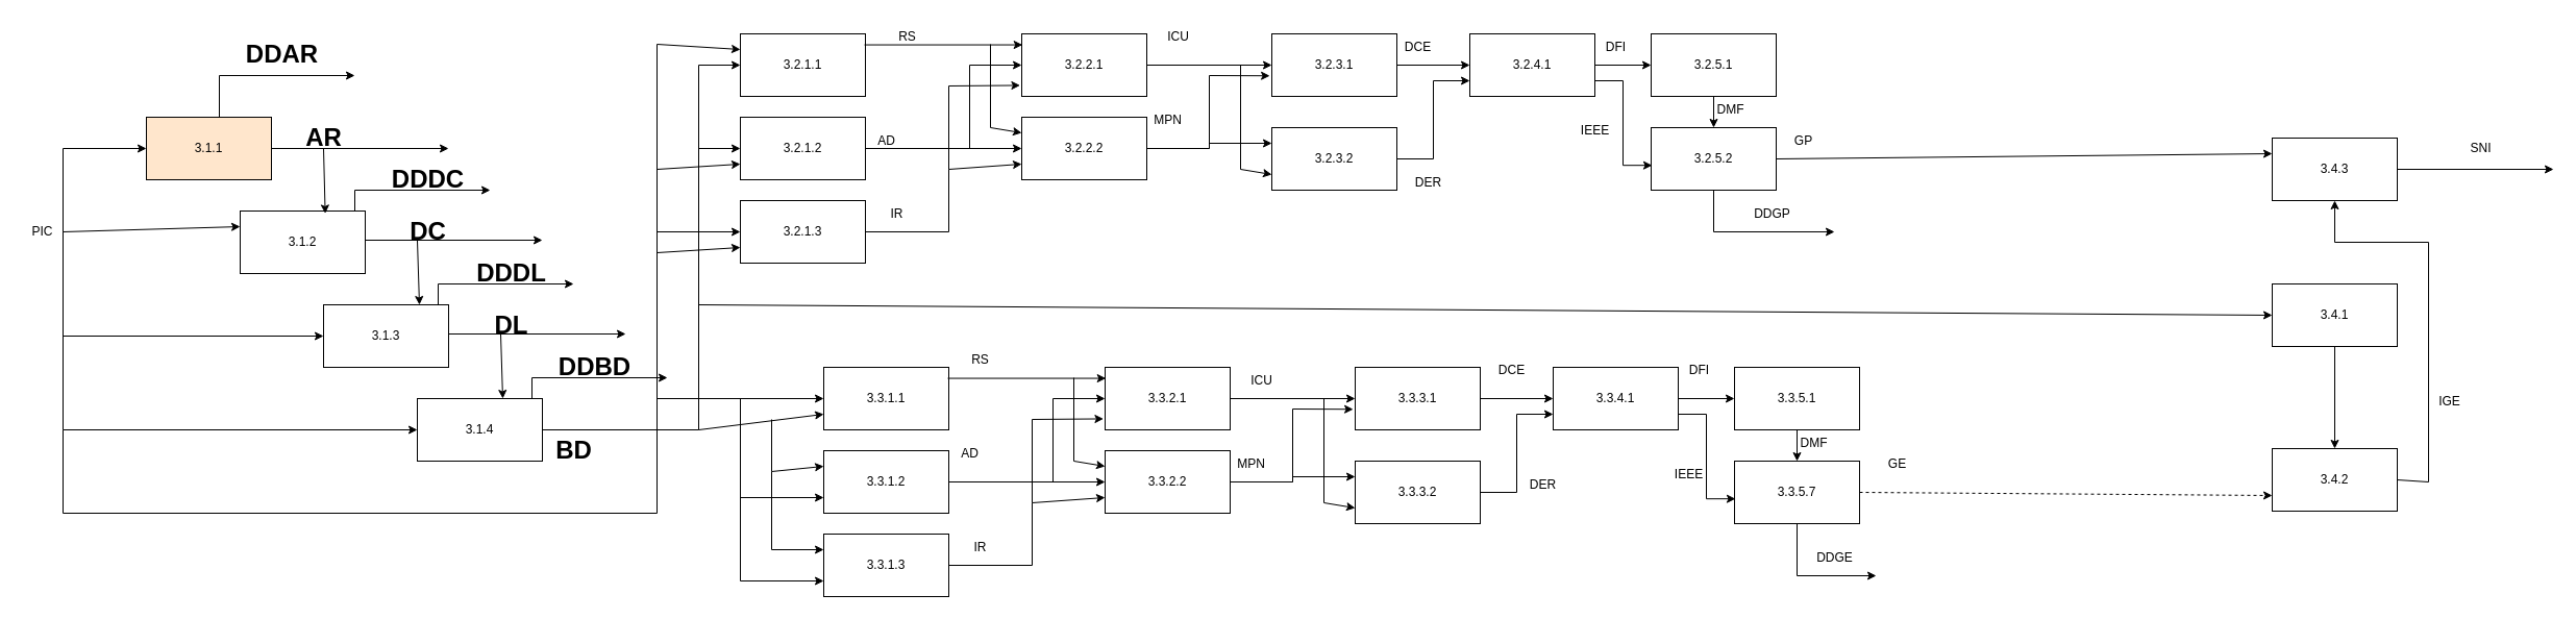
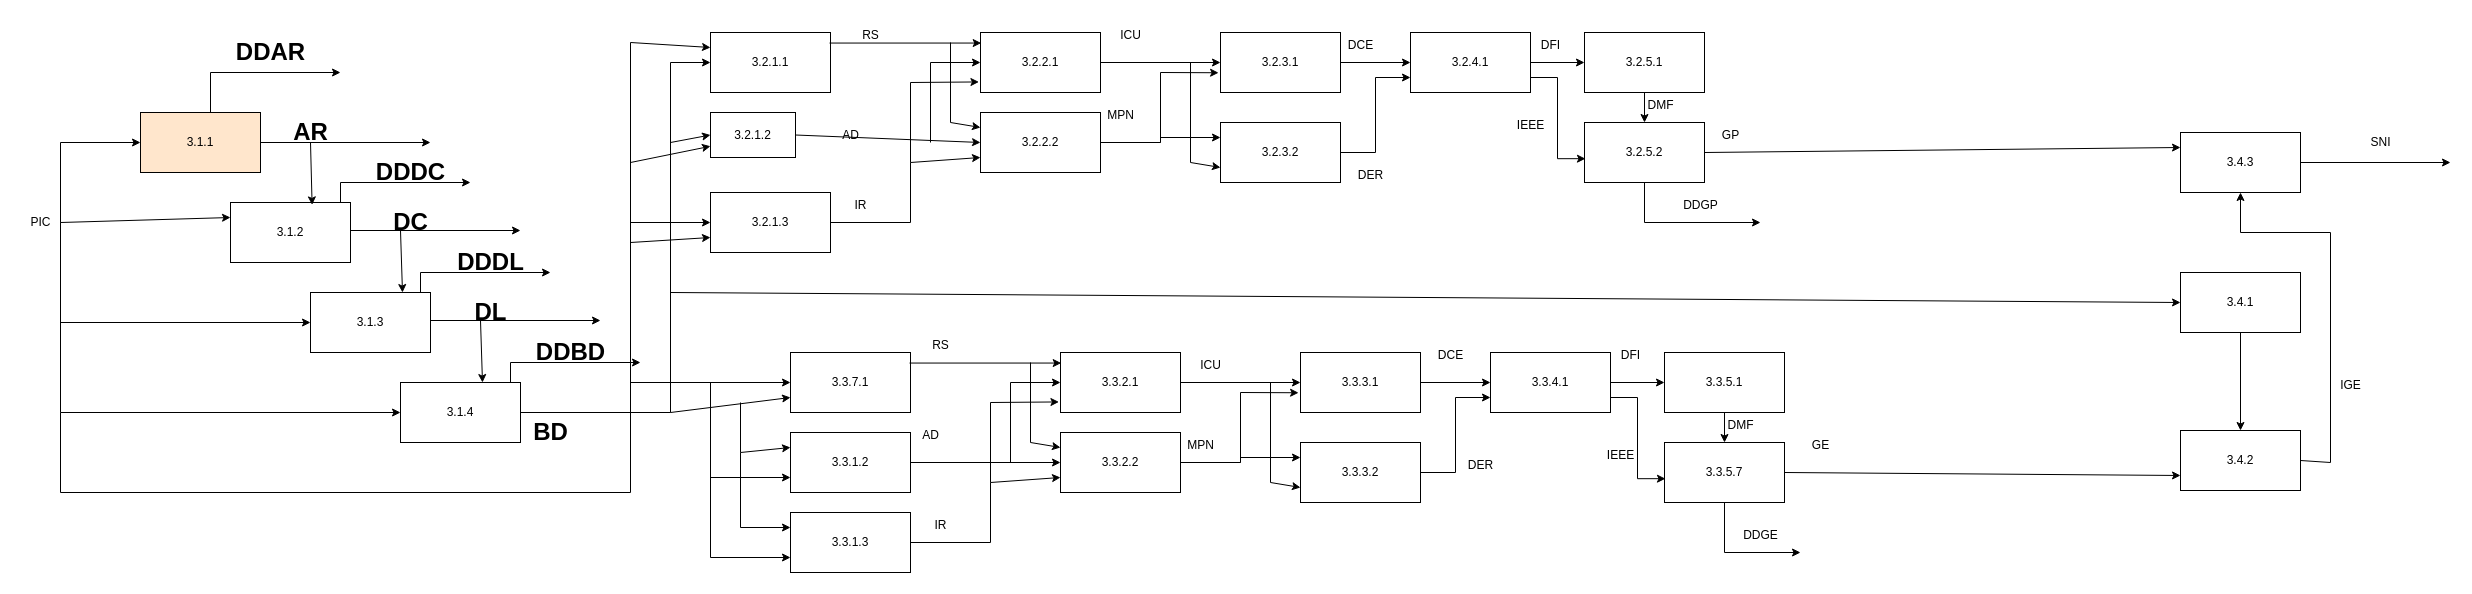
- <mxCell id="31" value="3.2.1.2" style="rounded=0;whiteSpace=wrap;html=1;" vertex="1" parent="1"><mxGeometry x="710" y="112" width="120" height="60" as="geometry" /></mxCell>
+ <mxCell id="31" value="3.2.1.2" style="rounded=0;whiteSpace=wrap;html=1;" vertex="1" parent="1"><mxGeometry x="710" y="112" width="85" height="45" as="geometry" /></mxCell>
- <mxCell id="59" value="3.3.1.1" style="rounded=0;whiteSpace=wrap;html=1;" vertex="1" parent="1"><mxGeometry x="790" y="352" width="120" height="60" as="geometry" /></mxCell>
+ <mxCell id="59" value="3.3.7.1" style="rounded=0;whiteSpace=wrap;html=1;" vertex="1" parent="1"><mxGeometry x="790" y="352" width="120" height="60" as="geometry" /></mxCell>
- <mxCell id="92" value="" style="endArrow=classic;html=1;rounded=0;exitX=1;exitY=0.5;exitDx=0;exitDy=0;entryX=0;entryY=0.75;entryDx=0;entryDy=0;dashed=1;" edge="1" parent="1" source="71" target="100"><mxGeometry width="50" height="50" relative="1" as="geometry"><mxPoint x="1660" y="522" as="sourcePoint" /><mxPoint x="1880" y="472" as="targetPoint" /></mxGeometry></mxCell>
+ <mxCell id="92" value="" style="endArrow=classic;html=1;rounded=0;exitX=1;exitY=0.5;exitDx=0;exitDy=0;entryX=0;entryY=0.75;entryDx=0;entryDy=0;" edge="1" parent="1" source="71" target="100"><mxGeometry width="50" height="50" relative="1" as="geometry"><mxPoint x="1660" y="522" as="sourcePoint" /><mxPoint x="1880" y="472" as="targetPoint" /></mxGeometry></mxCell>
